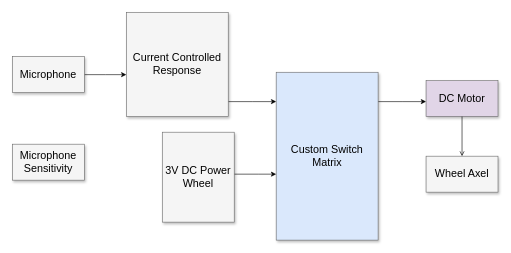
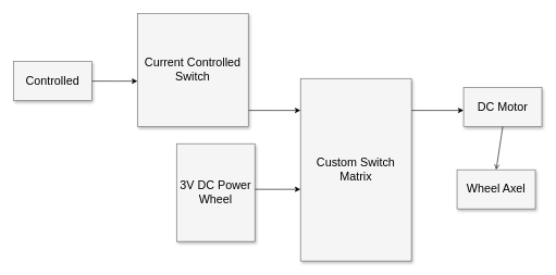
- <mxCell id="4" value="Current Controlled Response" style="whiteSpace=wrap;html=1;shadow=1;fontSize=18;fillColor=#f5f5f5;strokeColor=#666666;" parent="1" vertex="1"><mxGeometry x="210" y="20" width="170" height="174" as="geometry" /></mxCell>
+ <mxCell id="4" value="Current Controlled Switch" style="whiteSpace=wrap;html=1;shadow=1;fontSize=18;fillColor=#f5f5f5;strokeColor=#666666;" parent="1" vertex="1"><mxGeometry x="210" y="20" width="170" height="174" as="geometry" /></mxCell>
- <mxCell id="9" value="Microphone" style="whiteSpace=wrap;html=1;shadow=1;fontSize=18;fillColor=#f5f5f5;strokeColor=#666666;" parent="1" vertex="1"><mxGeometry x="20" y="94" width="120" height="60" as="geometry" /></mxCell>
+ <mxCell id="9" value="Controlled" style="whiteSpace=wrap;html=1;shadow=1;fontSize=18;fillColor=#f5f5f5;strokeColor=#666666;" parent="1" vertex="1"><mxGeometry x="20" y="94" width="120" height="60" as="geometry" /></mxCell>
- <mxCell id="5" value="DC Motor" style="whiteSpace=wrap;html=1;shadow=1;fontSize=18;fillColor=#e1d5e7;strokeColor=#666666;" parent="1" vertex="1"><mxGeometry x="710" y="134" width="120" height="60" as="geometry" /></mxCell>
+ <mxCell id="5" value="DC Motor" style="whiteSpace=wrap;html=1;shadow=1;fontSize=18;fillColor=#f5f5f5;strokeColor=#666666;" parent="1" vertex="1"><mxGeometry x="710" y="134" width="120" height="60" as="geometry" /></mxCell>
- <mxCell id="13" value="Custom Switch Matrix" style="whiteSpace=wrap;html=1;shadow=1;fontSize=18;fillColor=#dae8fc;strokeColor=#666666;" vertex="1" parent="1"><mxGeometry x="460" y="120" width="170" height="280" as="geometry" /></mxCell>
+ <mxCell id="13" value="Custom Switch Matrix" style="whiteSpace=wrap;html=1;shadow=1;fontSize=18;fillColor=#f5f5f5;strokeColor=#666666;" vertex="1" parent="1"><mxGeometry x="460" y="120" width="170" height="280" as="geometry" /></mxCell>
- <mxCell id="12" value="Microphone Sensitivity" style="whiteSpace=wrap;html=1;shadow=1;fontSize=18;fillColor=#f5f5f5;strokeColor=#666666;" vertex="1" parent="1"><mxGeometry x="20" y="240" width="120" height="60" as="geometry" /></mxCell>
- <mxCell id="11" value="Wheel Axel" style="whiteSpace=wrap;html=1;shadow=1;fontSize=18;fillColor=#f5f5f5;strokeColor=#666666;" vertex="1" parent="1"><mxGeometry x="710" y="260" width="120" height="60" as="geometry" /></mxCell>
+ <mxCell id="11" value="Wheel Axel" style="whiteSpace=wrap;html=1;shadow=1;fontSize=18;fillColor=#f5f5f5;strokeColor=#666666;" vertex="1" parent="1"><mxGeometry x="700" y="260" width="120" height="60" as="geometry" /></mxCell>
